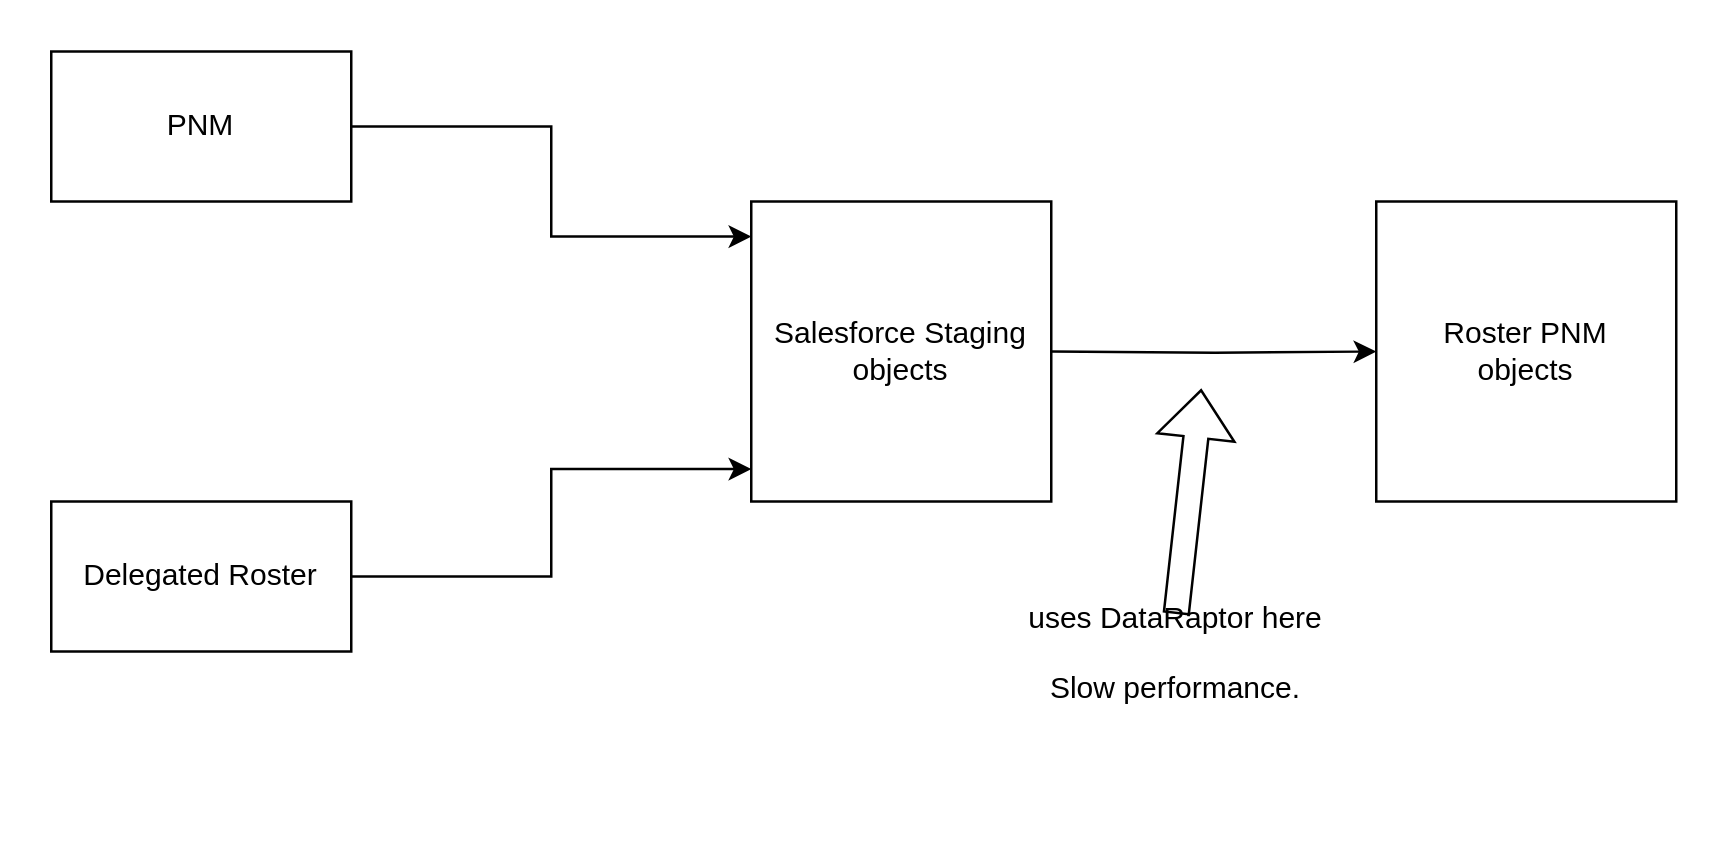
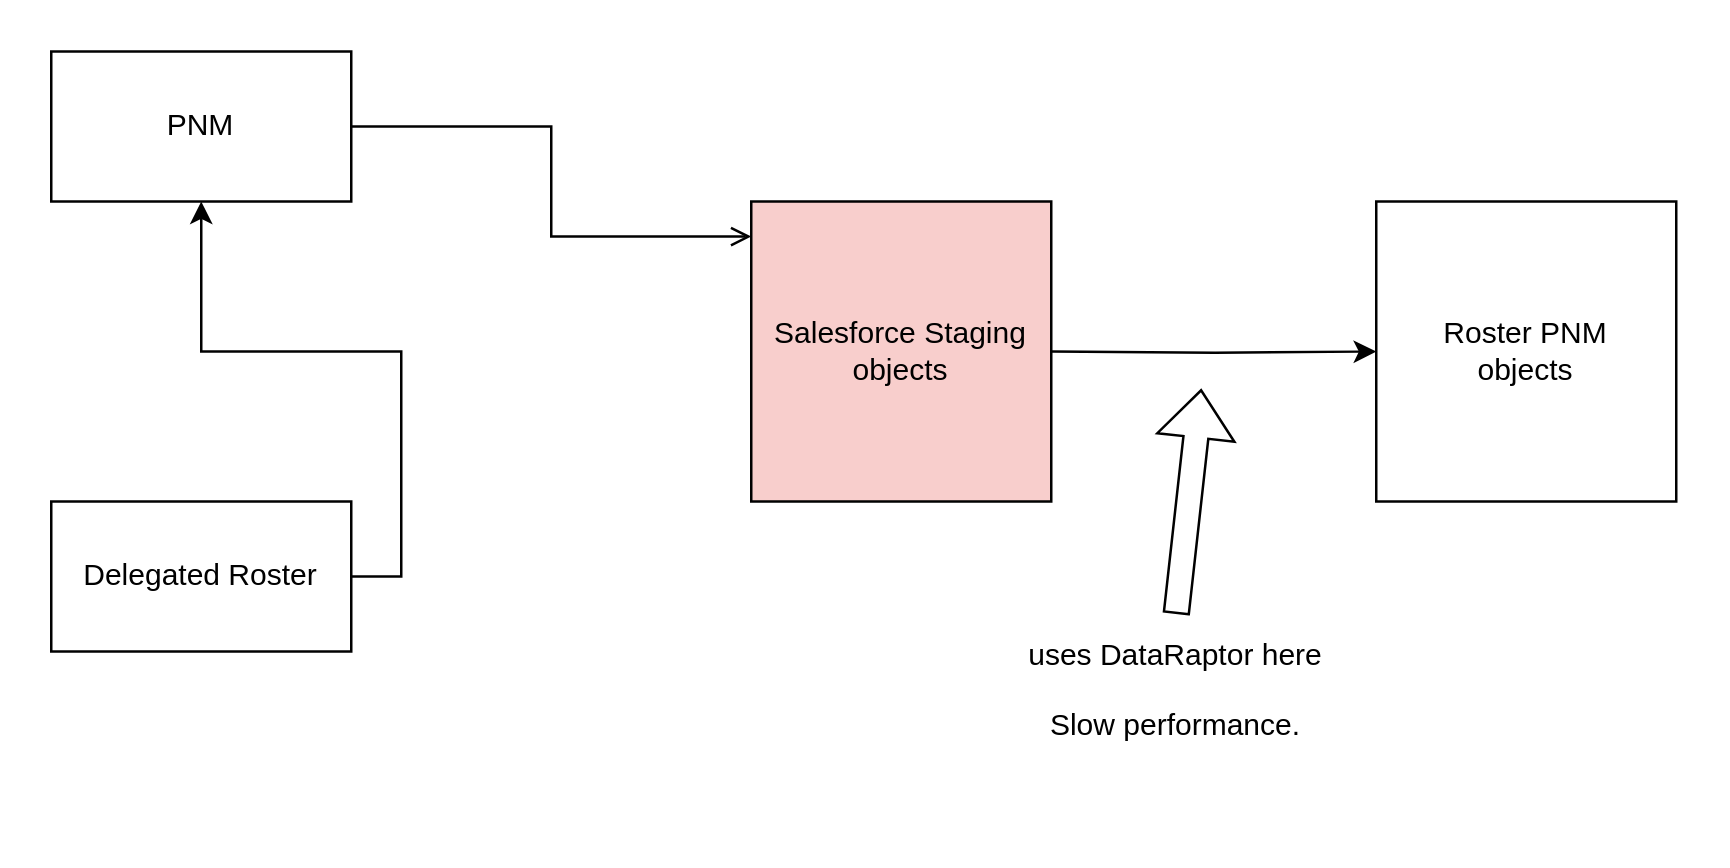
- <mxCell id="2" style="edgeStyle=orthogonalEdgeStyle;rounded=0;orthogonalLoop=1;jettySize=auto;html=1;exitX=1;exitY=0.5;exitDx=0;exitDy=0;entryX=0;entryY=0.117;entryDx=0;entryDy=0;entryPerimeter=0;" parent="1" source="3" target="10" edge="1"><mxGeometry relative="1" as="geometry"><mxPoint x="277.5" y="92.5" as="targetPoint" /></mxGeometry></mxCell>
+ <mxCell id="2" style="edgeStyle=orthogonalEdgeStyle;rounded=0;orthogonalLoop=1;jettySize=auto;html=1;exitX=1;exitY=0.5;exitDx=0;exitDy=0;entryX=0;entryY=0.117;entryDx=0;entryDy=0;entryPerimeter=0;endArrow=open;" parent="1" source="3" target="10" edge="1"><mxGeometry relative="1" as="geometry"><mxPoint x="277.5" y="92.5" as="targetPoint" /></mxGeometry></mxCell>
- <mxCell id="10" value="Salesforce Staging objects" style="whiteSpace=wrap;html=1;aspect=fixed;" parent="1" vertex="1"><mxGeometry x="300" y="80" width="120" height="120" as="geometry" /></mxCell>
+ <mxCell id="10" value="Salesforce Staging objects" style="whiteSpace=wrap;html=1;aspect=fixed;fillColor=#f8cecc;" parent="1" vertex="1"><mxGeometry x="300" y="80" width="120" height="120" as="geometry" /></mxCell>
- <mxCell id="4" style="edgeStyle=orthogonalEdgeStyle;rounded=0;orthogonalLoop=1;jettySize=auto;html=1;exitX=1;exitY=0.5;exitDx=0;exitDy=0;entryX=0;entryY=0.892;entryDx=0;entryDy=0;entryPerimeter=0;" parent="1" source="5" target="10" edge="1"><mxGeometry relative="1" as="geometry"><mxPoint x="277.5" y="187.5" as="targetPoint" /></mxGeometry></mxCell>
+ <mxCell id="4" style="edgeStyle=orthogonalEdgeStyle;rounded=0;orthogonalLoop=1;jettySize=auto;html=1;exitX=1;exitY=0.5;exitDx=0;exitDy=0;" parent="1" source="5" target="3" edge="1"><mxGeometry relative="1" as="geometry"><mxPoint x="277.5" y="187.5" as="targetPoint" /></mxGeometry></mxCell>
- <mxCell id="9" value="uses DataRaptor here&#10;&#10;Slow performance." style="swimlane;startSize=0;fontStyle=0;strokeColor=none;" parent="1" vertex="1"><mxGeometry x="410" y="260" width="120" height="50" as="geometry" /></mxCell>
+ <mxCell id="9" value="uses DataRaptor here&#10;&#10;Slow performance." style="swimlane;startSize=0;fontStyle=0;strokeColor=none;" parent="1" vertex="1"><mxGeometry x="410" y="275" width="120" height="50" as="geometry" /></mxCell>
